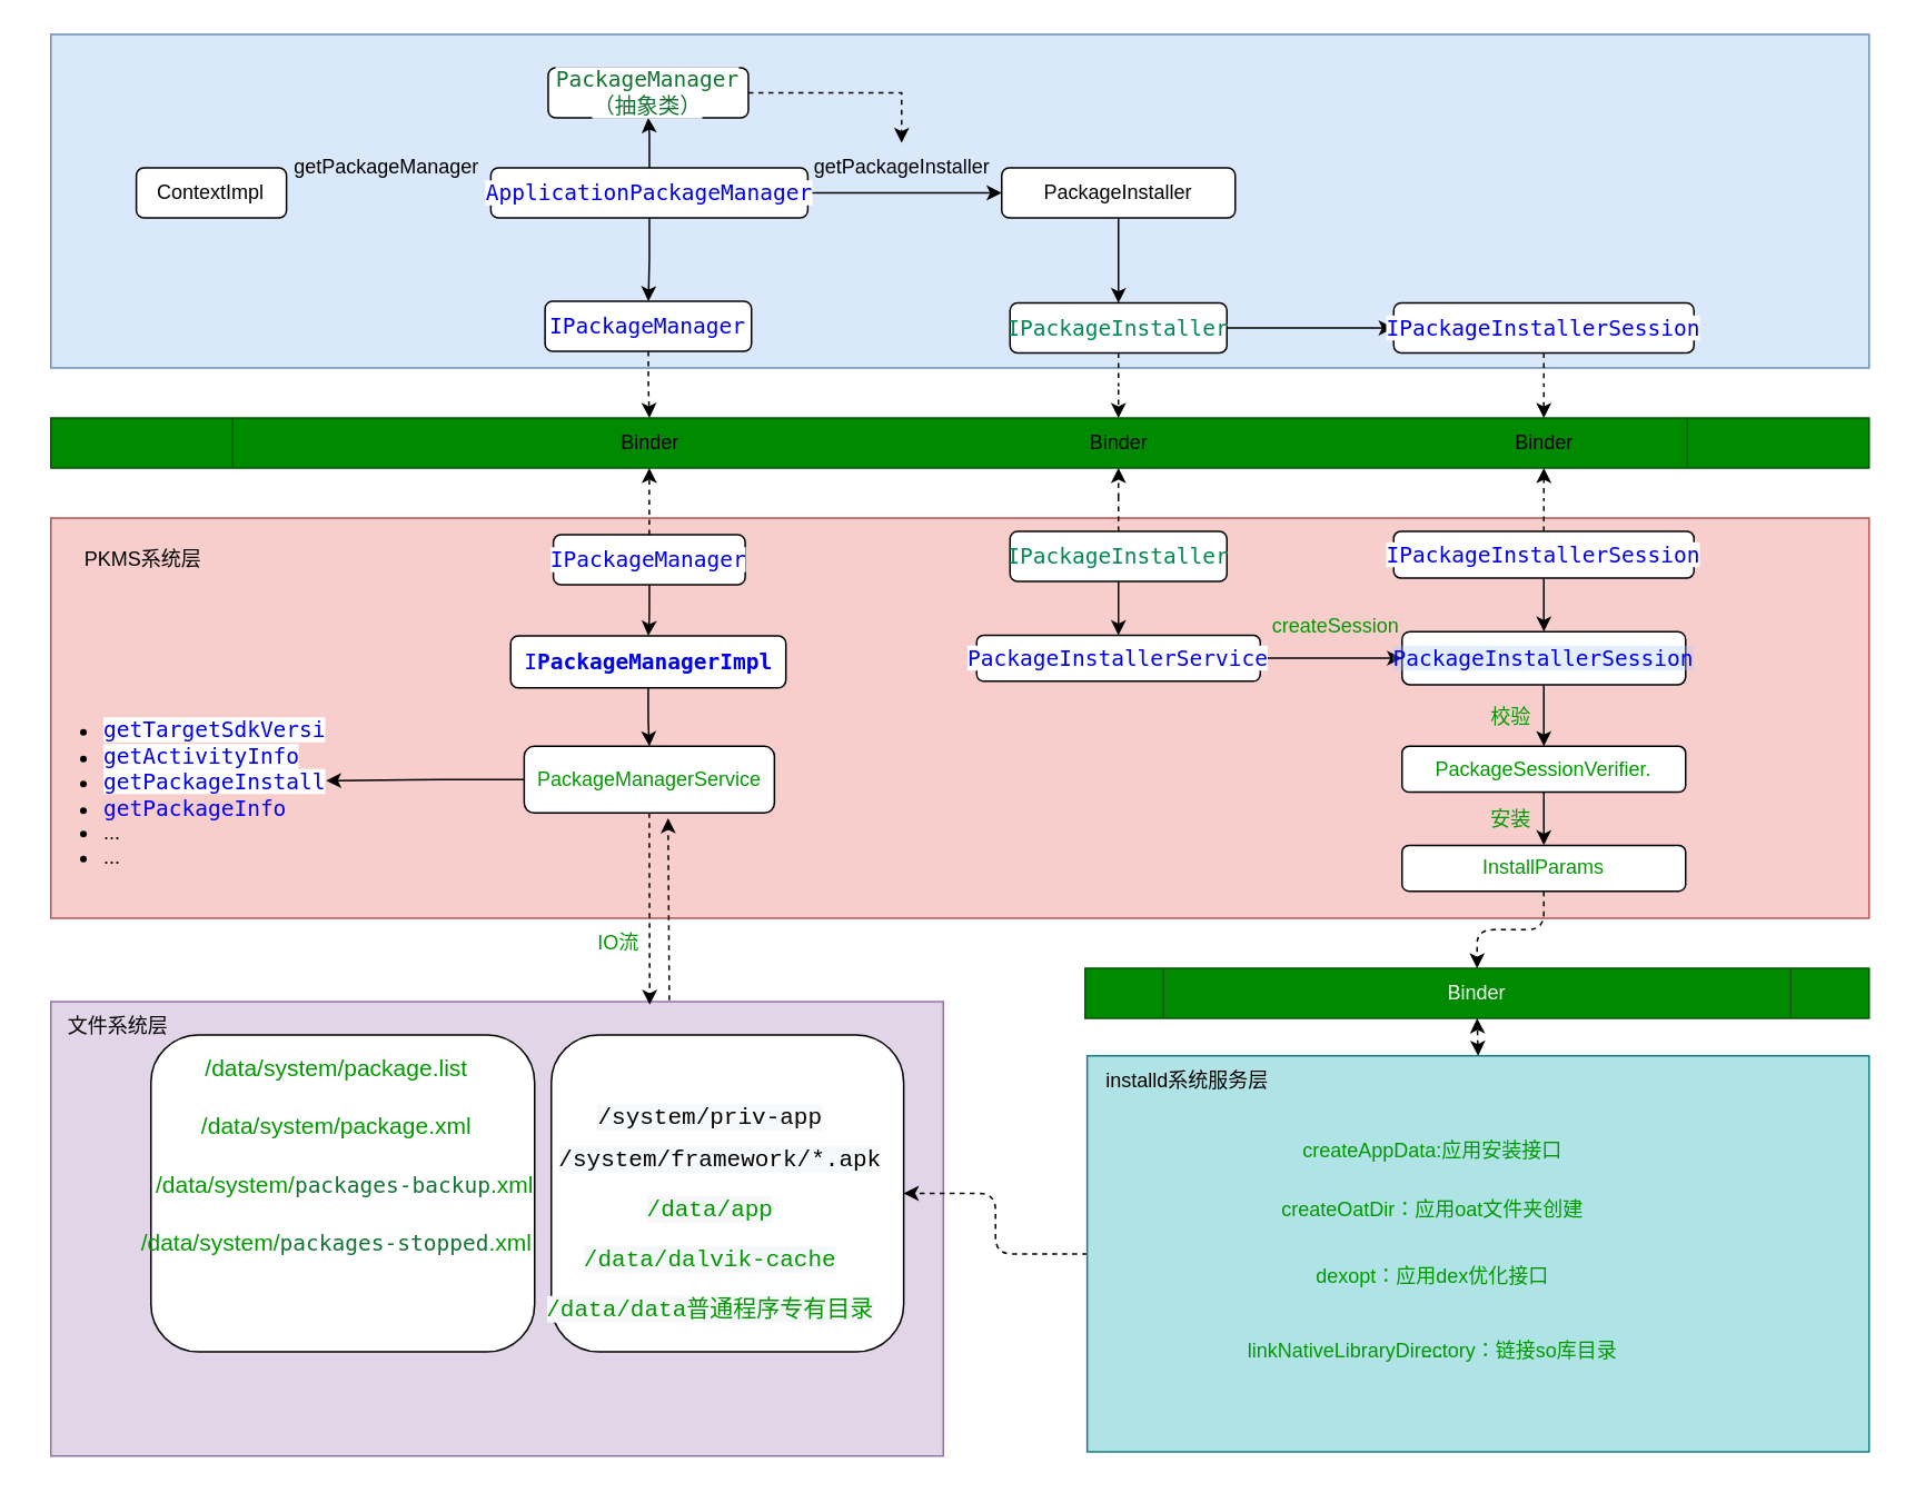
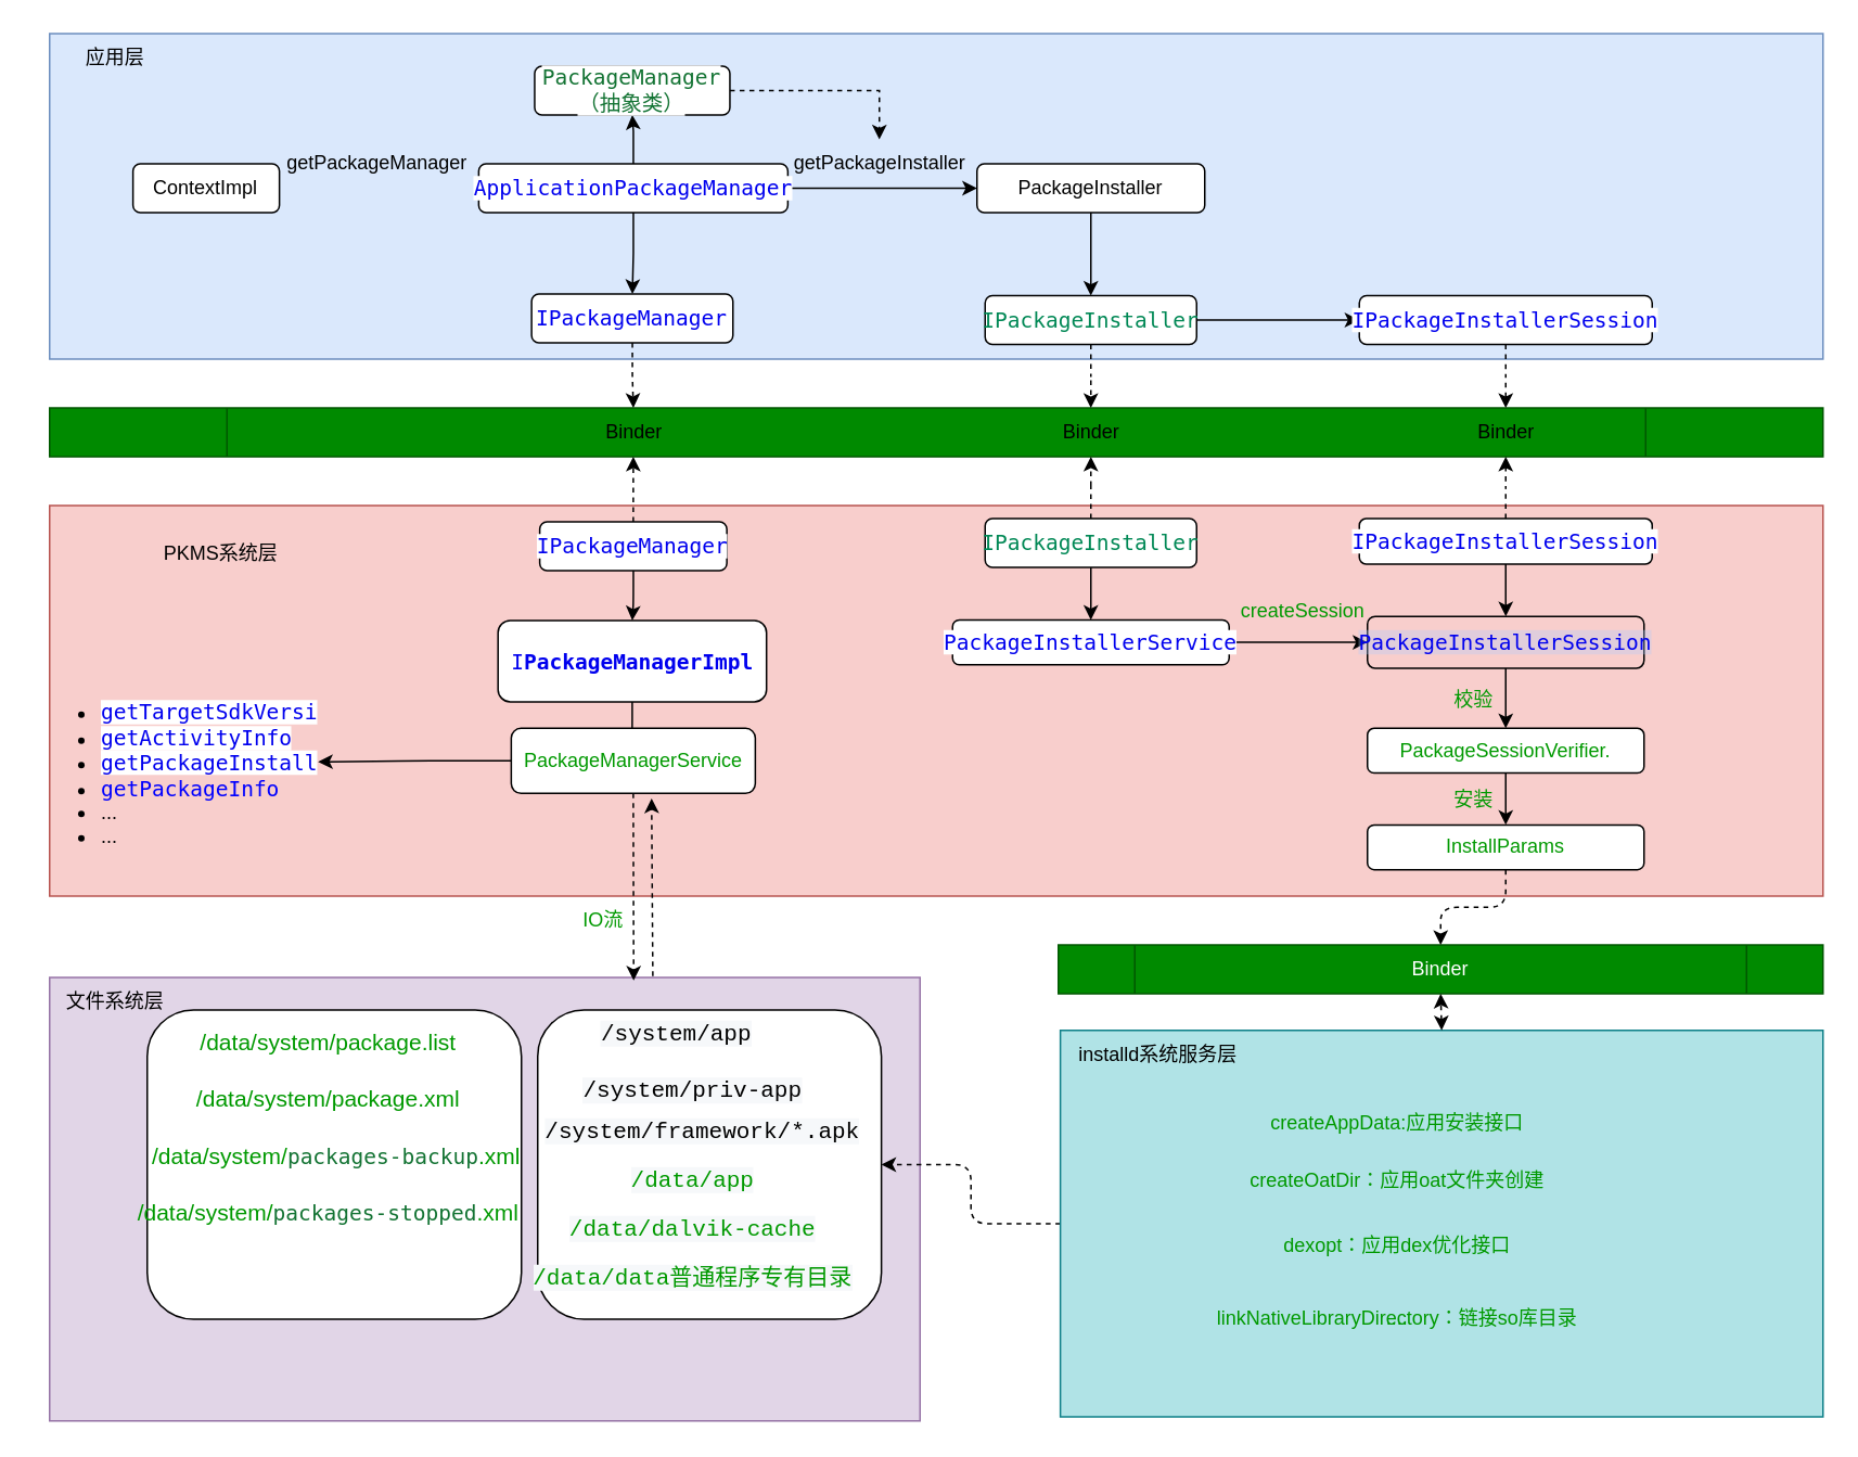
+ <mxCell id="5" value="应用层&lt;br&gt;" style="text;html=1;align=center;verticalAlign=middle;resizable=0;points=[];autosize=1;strokeColor=none;fillColor=none;" vertex="1" parent="1"><mxGeometry x="40" y="20" width="60" height="30" as="geometry" /></mxCell>
- <mxCell id="7" value="PKMS系统层" style="text;html=1;align=center;verticalAlign=middle;resizable=0;points=[];autosize=1;strokeColor=none;fillColor=none;" vertex="1" parent="1"><mxGeometry x="40" y="320" width="90" height="30" as="geometry" /></mxCell>
+ <mxCell id="7" value="PKMS系统层" style="text;html=1;align=center;verticalAlign=middle;resizable=0;points=[];autosize=1;strokeColor=none;fillColor=none;" vertex="1" parent="1"><mxGeometry x="90" y="325" width="90" height="30" as="geometry" /></mxCell>
- <mxCell id="62" value="&lt;a style=&quot;margin: 0px; padding: 0px; box-sizing: border-box; border-color: var(--border); text-decoration-line: none; font-family: monospace; font-size: medium; text-align: start; background-color: rgba(174, 203, 250, 0.33);&quot; data-key=&quot;1351&quot; href=&quot;https://cs.android.com/android/platform/superproject/+/master:frameworks/base/services/core/java/com/android/server/pm/PackageInstallerSession.java;drc=2b994820d770af36967d84282a403fd6c986c9fe;bpv=1;bpt=1;l=887?gsn=PackageInstallerSession&amp;amp;gs=kythe%3A%2F%2Fandroid.googlesource.com%2Fplatform%2Fsuperproject%3Flang%3Djava%3Fpath%3Dcom.android.server.pm.PackageInstallerSession%23269759b626120b0cd8aff8b811aa12adc5212ebbf3184bf4fe924993f10ae749&quot; class=&quot;semantic-decoration&quot;&gt;PackageInstallerSession&lt;/a&gt;" style="whiteSpace=wrap;html=1;rounded=1;fontSize=12;fontColor=#009900;" vertex="1" parent="1"><mxGeometry x="840" y="378.13" width="170" height="31.87" as="geometry" /></mxCell>
+ <mxCell id="62" value="&lt;a style=&quot;margin: 0px; padding: 0px; box-sizing: border-box; border-color: var(--border); text-decoration-line: none; font-family: monospace; font-size: medium; text-align: start; background-color: rgba(174, 203, 250, 0.33);&quot; data-key=&quot;1351&quot; href=&quot;https://cs.android.com/android/platform/superproject/+/master:frameworks/base/services/core/java/com/android/server/pm/PackageInstallerSession.java;drc=2b994820d770af36967d84282a403fd6c986c9fe;bpv=1;bpt=1;l=887?gsn=PackageInstallerSession&amp;amp;gs=kythe%3A%2F%2Fandroid.googlesource.com%2Fplatform%2Fsuperproject%3Flang%3Djava%3Fpath%3Dcom.android.server.pm.PackageInstallerSession%23269759b626120b0cd8aff8b811aa12adc5212ebbf3184bf4fe924993f10ae749&quot; class=&quot;semantic-decoration&quot;&gt;PackageInstallerSession&lt;/a&gt;" style="whiteSpace=wrap;html=1;rounded=1;fontSize=12;fontColor=#009900;fillColor=#f8cecc;" vertex="1" parent="1"><mxGeometry x="840" y="378.13" width="170" height="31.87" as="geometry" /></mxCell>
- <mxCell id="39" value="&lt;a style=&quot;margin: 0px; padding: 0px; box-sizing: border-box; border-color: var(--border); text-decoration-line: none; font-family: monospace; font-size: medium; text-align: start; background-color: rgb(255, 255, 255);&quot; data-key=&quot;8288&quot; href=&quot;https://cs.android.com/android/platform/superproject/+/master:frameworks/base/services/core/java/com/android/server/pm/PackageManagerService.java;drc=b1988a7dff4fc42f298a8c5e76af9ed02cacbcc0;bpv=1;bpt=1;l=4479?q=PackageManagerImpl&amp;amp;ss=android%2Fplatform%2Fsuperproject&amp;amp;gsn=IPackageManagerImpl&amp;amp;gs=kythe%3A%2F%2Fandroid.googlesource.com%2Fplatform%2Fsuperproject%3Flang%3Djava%3Fpath%3Dcom.android.server.pm.PackageManagerService.IPackageManagerImpl%239a622ff8a5147f258d14bef2db14cce67a5e350ac80bef70b1e7a7ca88a0db78&quot; class=&quot;semantic-decoration&quot;&gt;I&lt;span style=&quot;margin: 0px; padding: 0px; box-sizing: border-box; border-color: var(--border); background-color: var(--search-match-highlight); font-weight: 700; line-height: 0;&quot; class=&quot;search-match-layer search-match match-3&quot;&gt;PackageManagerImpl&lt;/span&gt;&lt;/a&gt;" style="whiteSpace=wrap;html=1;rounded=1;" vertex="1" parent="1"><mxGeometry x="305.63" y="380.63" width="165" height="31.25" as="geometry" /></mxCell>
+ <mxCell id="39" value="&lt;a style=&quot;margin: 0px; padding: 0px; box-sizing: border-box; border-color: var(--border); text-decoration-line: none; font-family: monospace; font-size: medium; text-align: start; background-color: rgb(255, 255, 255);&quot; data-key=&quot;8288&quot; href=&quot;https://cs.android.com/android/platform/superproject/+/master:frameworks/base/services/core/java/com/android/server/pm/PackageManagerService.java;drc=b1988a7dff4fc42f298a8c5e76af9ed02cacbcc0;bpv=1;bpt=1;l=4479?q=PackageManagerImpl&amp;amp;ss=android%2Fplatform%2Fsuperproject&amp;amp;gsn=IPackageManagerImpl&amp;amp;gs=kythe%3A%2F%2Fandroid.googlesource.com%2Fplatform%2Fsuperproject%3Flang%3Djava%3Fpath%3Dcom.android.server.pm.PackageManagerService.IPackageManagerImpl%239a622ff8a5147f258d14bef2db14cce67a5e350ac80bef70b1e7a7ca88a0db78&quot; class=&quot;semantic-decoration&quot;&gt;I&lt;span style=&quot;margin: 0px; padding: 0px; box-sizing: border-box; border-color: var(--border); background-color: var(--search-match-highlight); font-weight: 700; line-height: 0;&quot; class=&quot;search-match-layer search-match match-3&quot;&gt;PackageManagerImpl&lt;/span&gt;&lt;/a&gt;" style="whiteSpace=wrap;html=1;rounded=1;" vertex="1" parent="1"><mxGeometry x="305.63" y="380.63" width="165" height="50" as="geometry" /></mxCell>
+ <mxCell id="42" value="&lt;span style=&quot;font-family: Consolas, Inconsolata, Courier, monospace; font-size: 14px; font-variant-ligatures: common-ligatures; text-align: start; background-color: rgb(246, 248, 250);&quot;&gt;/system/app&lt;/span&gt;" style="text;html=1;align=center;verticalAlign=middle;resizable=0;points=[];autosize=1;strokeColor=none;fillColor=none;" vertex="1" parent="1"><mxGeometry x="360" y="620" width="110" height="30" as="geometry" /></mxCell>
